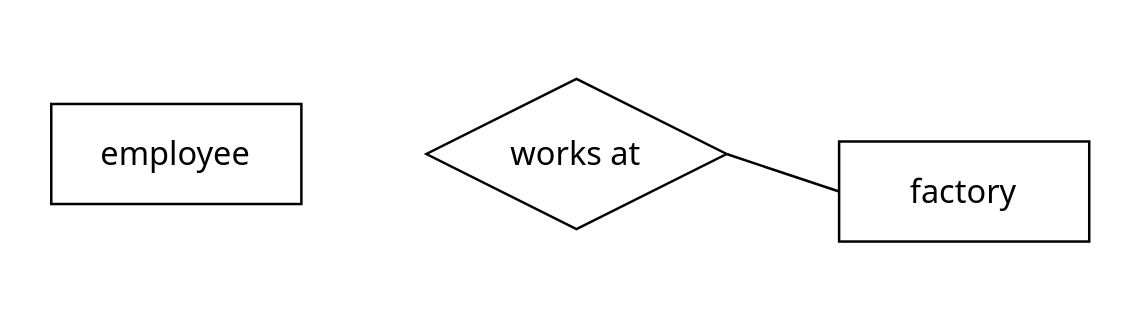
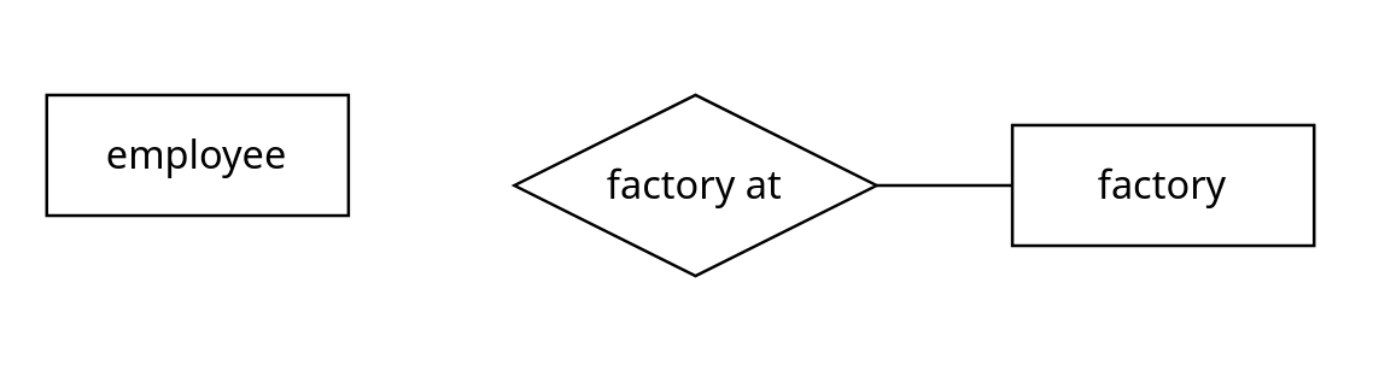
- <mxCell id="4" value="employee" style="whiteSpace=wrap;html=1;align=center;fontSize=13;fontFamily=Noto Sans;fontSource=https%3A%2F%2Ffonts.googleapis.com%2Fcss%3Ffamily%3DNoto%2BSans;" vertex="1" parent="1"><mxGeometry x="20" y="41" width="100" height="40" as="geometry" /></mxCell>
+ <mxCell id="4" value="employee" style="whiteSpace=wrap;html=1;align=center;fontSize=13;fontFamily=Noto Sans;fontSource=https%3A%2F%2Ffonts.googleapis.com%2Fcss%3Ffamily%3DNoto%2BSans;" vertex="1" parent="1"><mxGeometry x="15" y="31" width="100" height="40" as="geometry" /></mxCell>
- <mxCell id="5" value="works at" style="shape=rhombus;perimeter=rhombusPerimeter;whiteSpace=wrap;html=1;align=center;fontSize=13;fontFamily=Noto Sans;fontSource=https%3A%2F%2Ffonts.googleapis.com%2Fcss%3Ffamily%3DNoto%2BSans;" vertex="1" parent="1"><mxGeometry x="170" y="31" width="120" height="60" as="geometry" /></mxCell>
+ <mxCell id="5" value="factory at" style="shape=rhombus;perimeter=rhombusPerimeter;whiteSpace=wrap;html=1;align=center;fontSize=13;fontFamily=Noto Sans;fontSource=https%3A%2F%2Ffonts.googleapis.com%2Fcss%3Ffamily%3DNoto%2BSans;" vertex="1" parent="1"><mxGeometry x="170" y="31" width="120" height="60" as="geometry" /></mxCell>
- <mxCell id="6" value="factory" style="whiteSpace=wrap;html=1;align=center;fontSize=13;fontFamily=Noto Sans;fontSource=https%3A%2F%2Ffonts.googleapis.com%2Fcss%3Ffamily%3DNoto%2BSans;" vertex="1" parent="1"><mxGeometry x="335" y="56" width="100" height="40" as="geometry" /></mxCell>
+ <mxCell id="6" value="factory" style="whiteSpace=wrap;html=1;align=center;fontSize=13;fontFamily=Noto Sans;fontSource=https%3A%2F%2Ffonts.googleapis.com%2Fcss%3Ffamily%3DNoto%2BSans;" vertex="1" parent="1"><mxGeometry x="335" y="41" width="100" height="40" as="geometry" /></mxCell>
